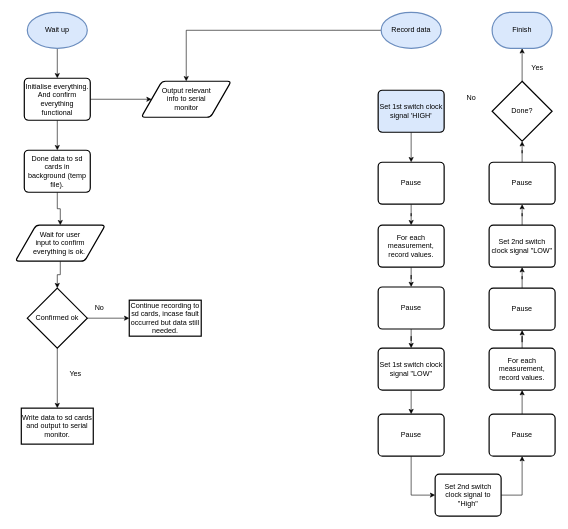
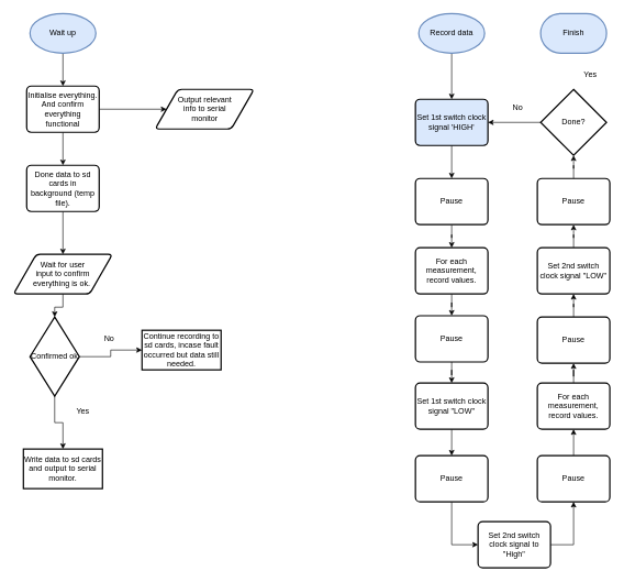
- <mxCell id="19" value="" style="edgeStyle=orthogonalEdgeStyle;rounded=0;orthogonalLoop=1;jettySize=auto;html=1;" edge="1" parent="1" source="20" target="7"><mxGeometry relative="1" as="geometry" /></mxCell>
+ <mxCell id="19" value="" style="edgeStyle=orthogonalEdgeStyle;rounded=0;orthogonalLoop=1;jettySize=auto;html=1;" edge="1" parent="1" source="20" target="22"><mxGeometry relative="1" as="geometry" /></mxCell>
- <mxCell id="46" value="" style="edgeStyle=orthogonalEdgeStyle;rounded=0;orthogonalLoop=1;jettySize=auto;html=1;" edge="1" parent="1" source="47" target="49"><mxGeometry relative="1" as="geometry" /></mxCell>
+ <mxCell id="45" value="" style="edgeStyle=orthogonalEdgeStyle;rounded=0;orthogonalLoop=1;jettySize=auto;html=1;" edge="1" parent="1" source="47" target="22"><mxGeometry relative="1" as="geometry" /></mxCell>
- <mxCell id="9" value="Wait for user input to confirm everything is ok.&amp;nbsp;" style="shape=parallelogram;strokeWidth=2;perimeter=parallelogramPerimeter;rounded=1;arcSize=12;size=0.23;verticalAlign=middle;align=center;whiteSpace=wrap;html=1;labelBackgroundColor=none;spacing=8;spacingLeft=22;spacingRight=22;spacingTop=4;spacingBottom=4;" vertex="1" parent="1"><mxGeometry x="25" y="375" width="150" height="60" as="geometry" /></mxCell>
+ <mxCell id="9" value="Wait for user input to confirm everything is ok.&amp;nbsp;" style="shape=parallelogram;strokeWidth=2;perimeter=parallelogramPerimeter;rounded=1;arcSize=12;size=0.23;verticalAlign=middle;align=center;whiteSpace=wrap;html=1;labelBackgroundColor=none;spacing=8;spacingLeft=22;spacingRight=22;spacingTop=4;spacingBottom=4;" vertex="1" parent="1"><mxGeometry x="20" y="385" width="150" height="60" as="geometry" /></mxCell>
- <mxCell id="14" value="Confirmed ok" style="strokeWidth=2;html=1;shape=mxgraph.flowchart.decision;whiteSpace=wrap;" vertex="1" parent="1"><mxGeometry x="45" y="480" width="100" height="100" as="geometry" /></mxCell>
+ <mxCell id="14" value="Confirmed ok" style="strokeWidth=2;html=1;shape=mxgraph.flowchart.decision;whiteSpace=wrap;" vertex="1" parent="1"><mxGeometry x="45" y="480" width="75" height="120" as="geometry" /></mxCell>
